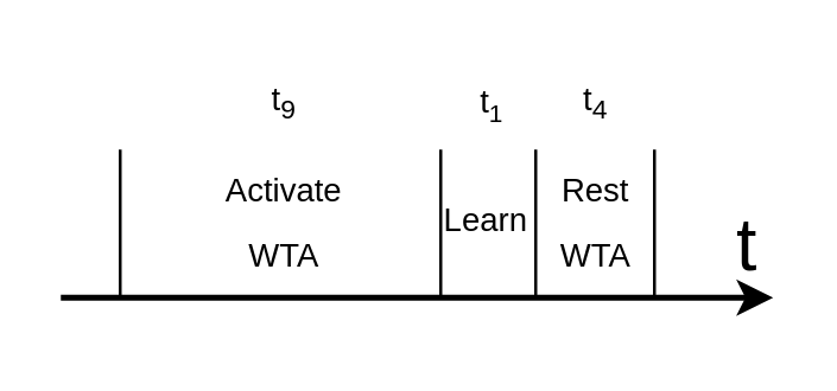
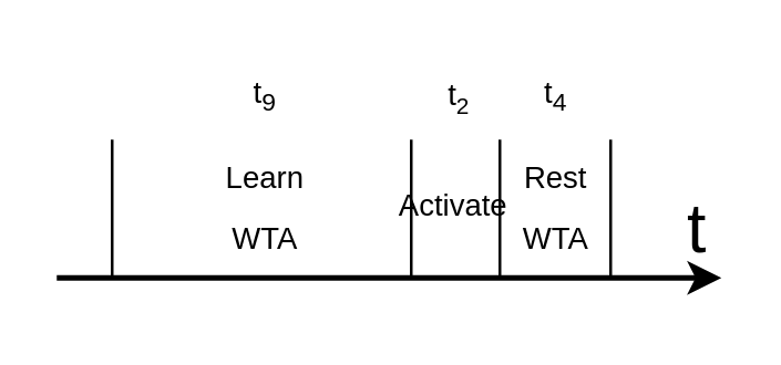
- <mxCell id="12" value="t&lt;font size=&quot;1&quot;&gt;&lt;sub&gt;1&lt;/sub&gt;&lt;/font&gt;" style="text;html=1;align=center;verticalAlign=middle;resizable=0;points=[];autosize=1;strokeColor=none;fillColor=none;fontSize=11;" vertex="1" parent="1"><mxGeometry x="150" y="20" width="30" height="30" as="geometry" /></mxCell>
+ <mxCell id="12" value="t&lt;font size=&quot;1&quot;&gt;&lt;sub&gt;2&lt;/sub&gt;&lt;/font&gt;" style="text;html=1;align=center;verticalAlign=middle;resizable=0;points=[];autosize=1;strokeColor=none;fillColor=none;fontSize=11;" vertex="1" parent="1"><mxGeometry x="150" y="20" width="30" height="30" as="geometry" /></mxCell>
- <mxCell id="9" value="&lt;p style=&quot;line-height: 100%; font-size: 11px;&quot;&gt;Learn&lt;/p&gt;" style="text;html=1;align=center;verticalAlign=middle;resizable=0;points=[];autosize=1;strokeColor=none;fillColor=none;fontSize=11;" vertex="1" parent="1"><mxGeometry x="138" y="49" width="50" height="50" as="geometry" /></mxCell>
+ <mxCell id="9" value="&lt;p style=&quot;line-height: 100%; font-size: 11px;&quot;&gt;Activate&lt;/p&gt;" style="text;html=1;align=center;verticalAlign=middle;resizable=0;points=[];autosize=1;strokeColor=none;fillColor=none;fontSize=11;" vertex="1" parent="1"><mxGeometry x="138" y="49" width="50" height="50" as="geometry" /></mxCell>
- <mxCell id="10" value="&lt;p style=&quot;line-height: 100%; font-size: 11px;&quot;&gt;Activate&lt;/p&gt;&lt;p style=&quot;line-height: 100%; font-size: 11px;&quot;&gt;WTA&lt;/p&gt;" style="text;html=1;align=center;verticalAlign=middle;resizable=0;points=[];autosize=1;strokeColor=none;fillColor=none;fontSize=11;" vertex="1" parent="1"><mxGeometry x="65" y="40" width="60" height="70" as="geometry" /></mxCell>
+ <mxCell id="10" value="&lt;p style=&quot;line-height: 100%; font-size: 11px;&quot;&gt;Learn&lt;/p&gt;&lt;p style=&quot;line-height: 100%; font-size: 11px;&quot;&gt;WTA&lt;/p&gt;" style="text;html=1;align=center;verticalAlign=middle;resizable=0;points=[];autosize=1;strokeColor=none;fillColor=none;fontSize=11;" vertex="1" parent="1"><mxGeometry x="65" y="40" width="60" height="70" as="geometry" /></mxCell>
